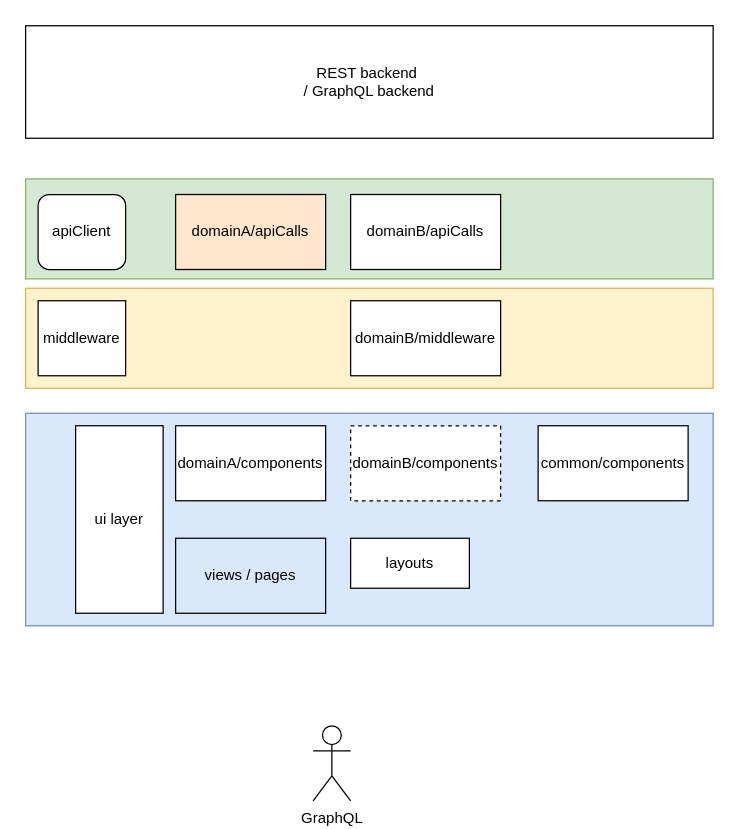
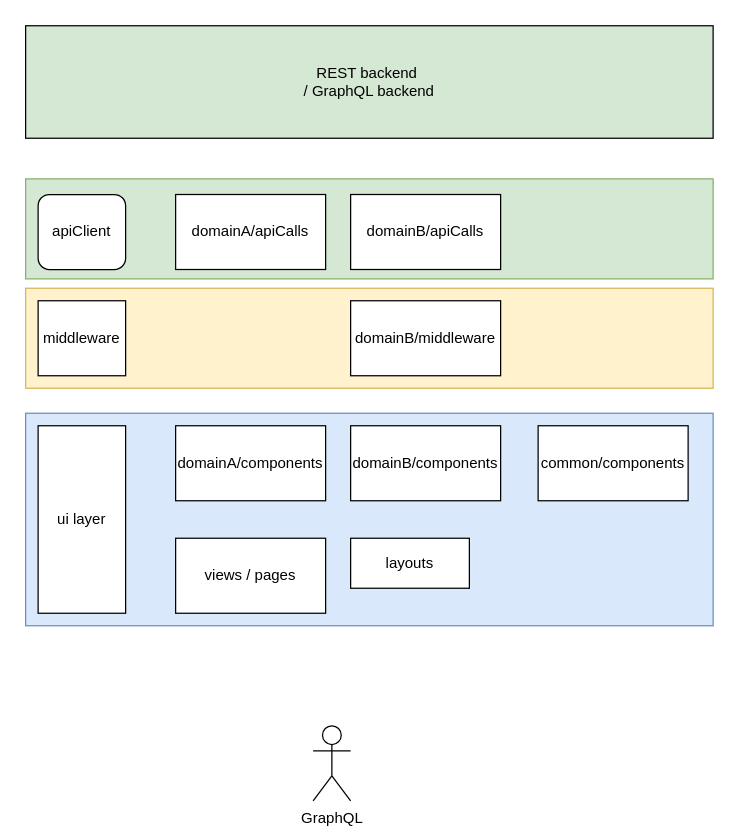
- <mxCell id="18" value="REST backend&amp;nbsp;&lt;br&gt;/ GraphQL backend" style="rounded=0;whiteSpace=wrap;html=1;" vertex="1" parent="1"><mxGeometry x="20" y="20" width="550" height="90" as="geometry" /></mxCell>
+ <mxCell id="18" value="REST backend&amp;nbsp;&lt;br&gt;/ GraphQL backend" style="rounded=0;whiteSpace=wrap;html=1;fillColor=#d5e8d4;" vertex="1" parent="1"><mxGeometry x="20" y="20" width="550" height="90" as="geometry" /></mxCell>
- <mxCell id="15" value="domainA/apiCalls" style="rounded=0;whiteSpace=wrap;html=1;fillColor=#ffe6cc;" vertex="1" parent="1"><mxGeometry x="140" y="155" width="120" height="60" as="geometry" /></mxCell>
+ <mxCell id="15" value="domainA/apiCalls" style="rounded=0;whiteSpace=wrap;html=1;" vertex="1" parent="1"><mxGeometry x="140" y="155" width="120" height="60" as="geometry" /></mxCell>
- <mxCell id="9" value="domainB/components" style="rounded=0;whiteSpace=wrap;html=1;dashed=1;" vertex="1" parent="1"><mxGeometry x="280" y="340" width="120" height="60" as="geometry" /></mxCell>
+ <mxCell id="9" value="domainB/components" style="rounded=0;whiteSpace=wrap;html=1;" vertex="1" parent="1"><mxGeometry x="280" y="340" width="120" height="60" as="geometry" /></mxCell>
- <mxCell id="7" value="ui layer" style="rounded=0;whiteSpace=wrap;html=1;" vertex="1" parent="1"><mxGeometry x="60" y="340" width="70" height="150" as="geometry" /></mxCell>
+ <mxCell id="7" value="ui layer" style="rounded=0;whiteSpace=wrap;html=1;" vertex="1" parent="1"><mxGeometry x="30" y="340" width="70" height="150" as="geometry" /></mxCell>
- <mxCell id="11" value="views / pages" style="rounded=0;whiteSpace=wrap;html=1;fillColor=#dae8fc;" vertex="1" parent="1"><mxGeometry x="140" y="430" width="120" height="60" as="geometry" /></mxCell>
+ <mxCell id="11" value="views / pages" style="rounded=0;whiteSpace=wrap;html=1;" vertex="1" parent="1"><mxGeometry x="140" y="430" width="120" height="60" as="geometry" /></mxCell>
